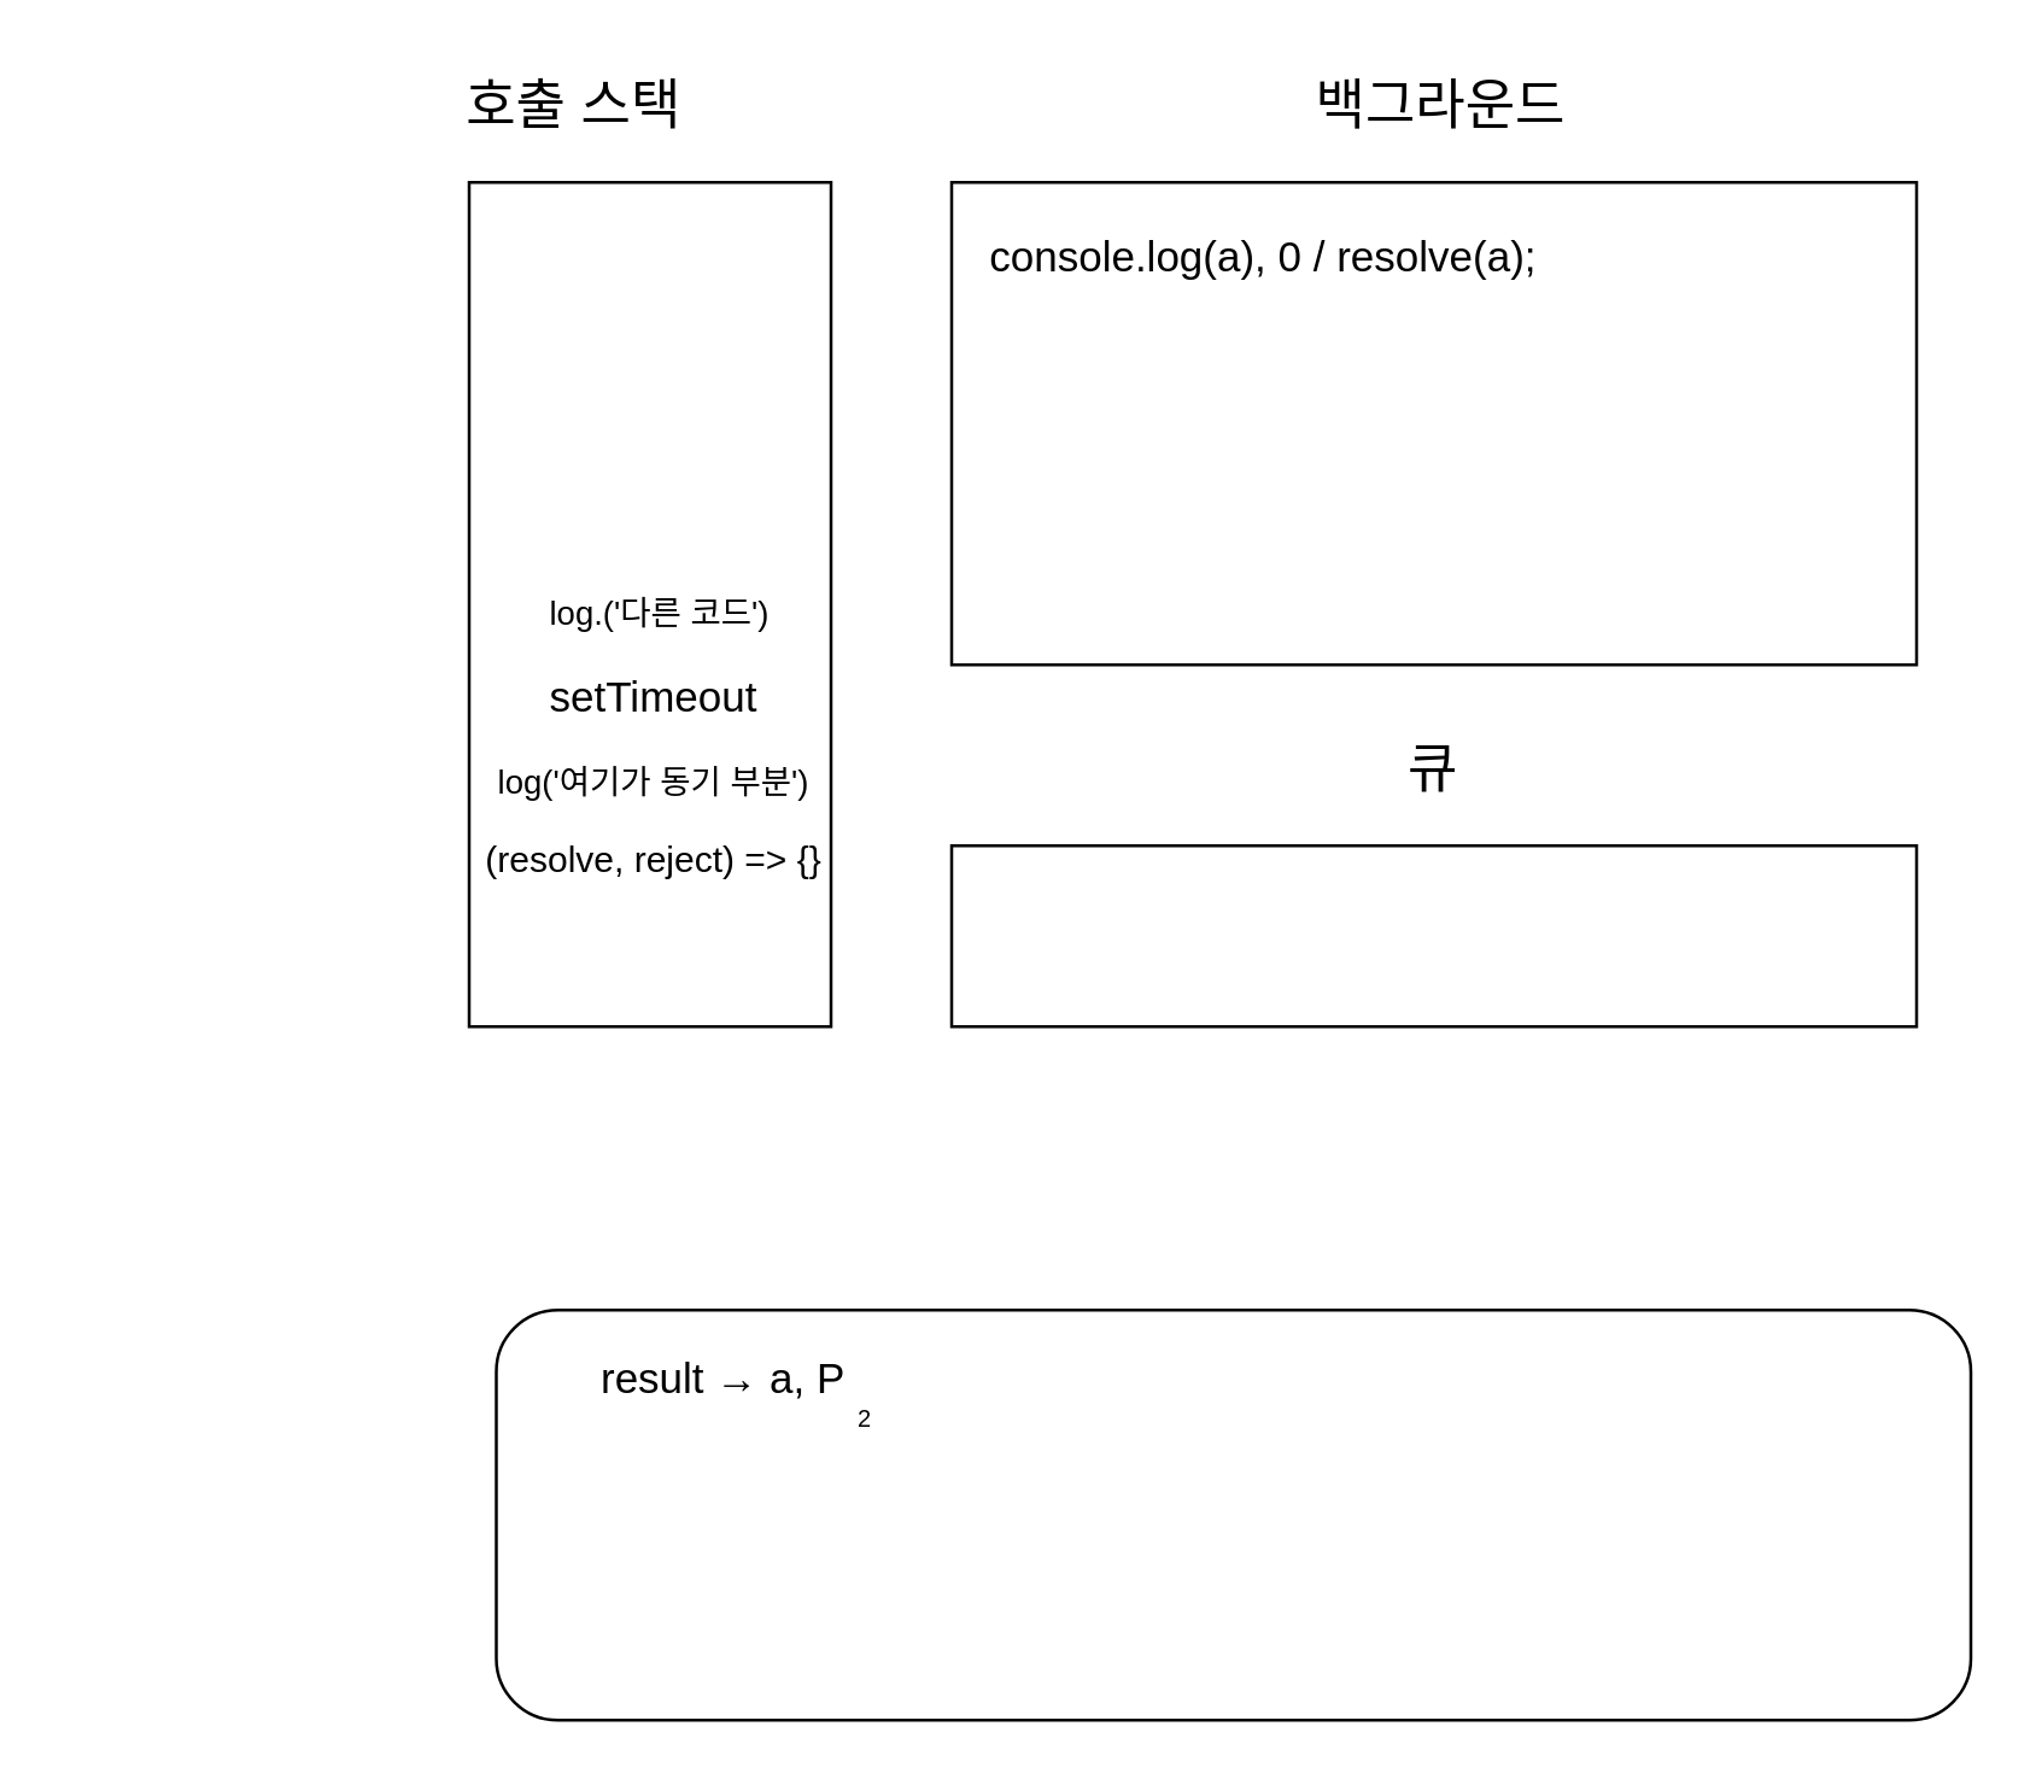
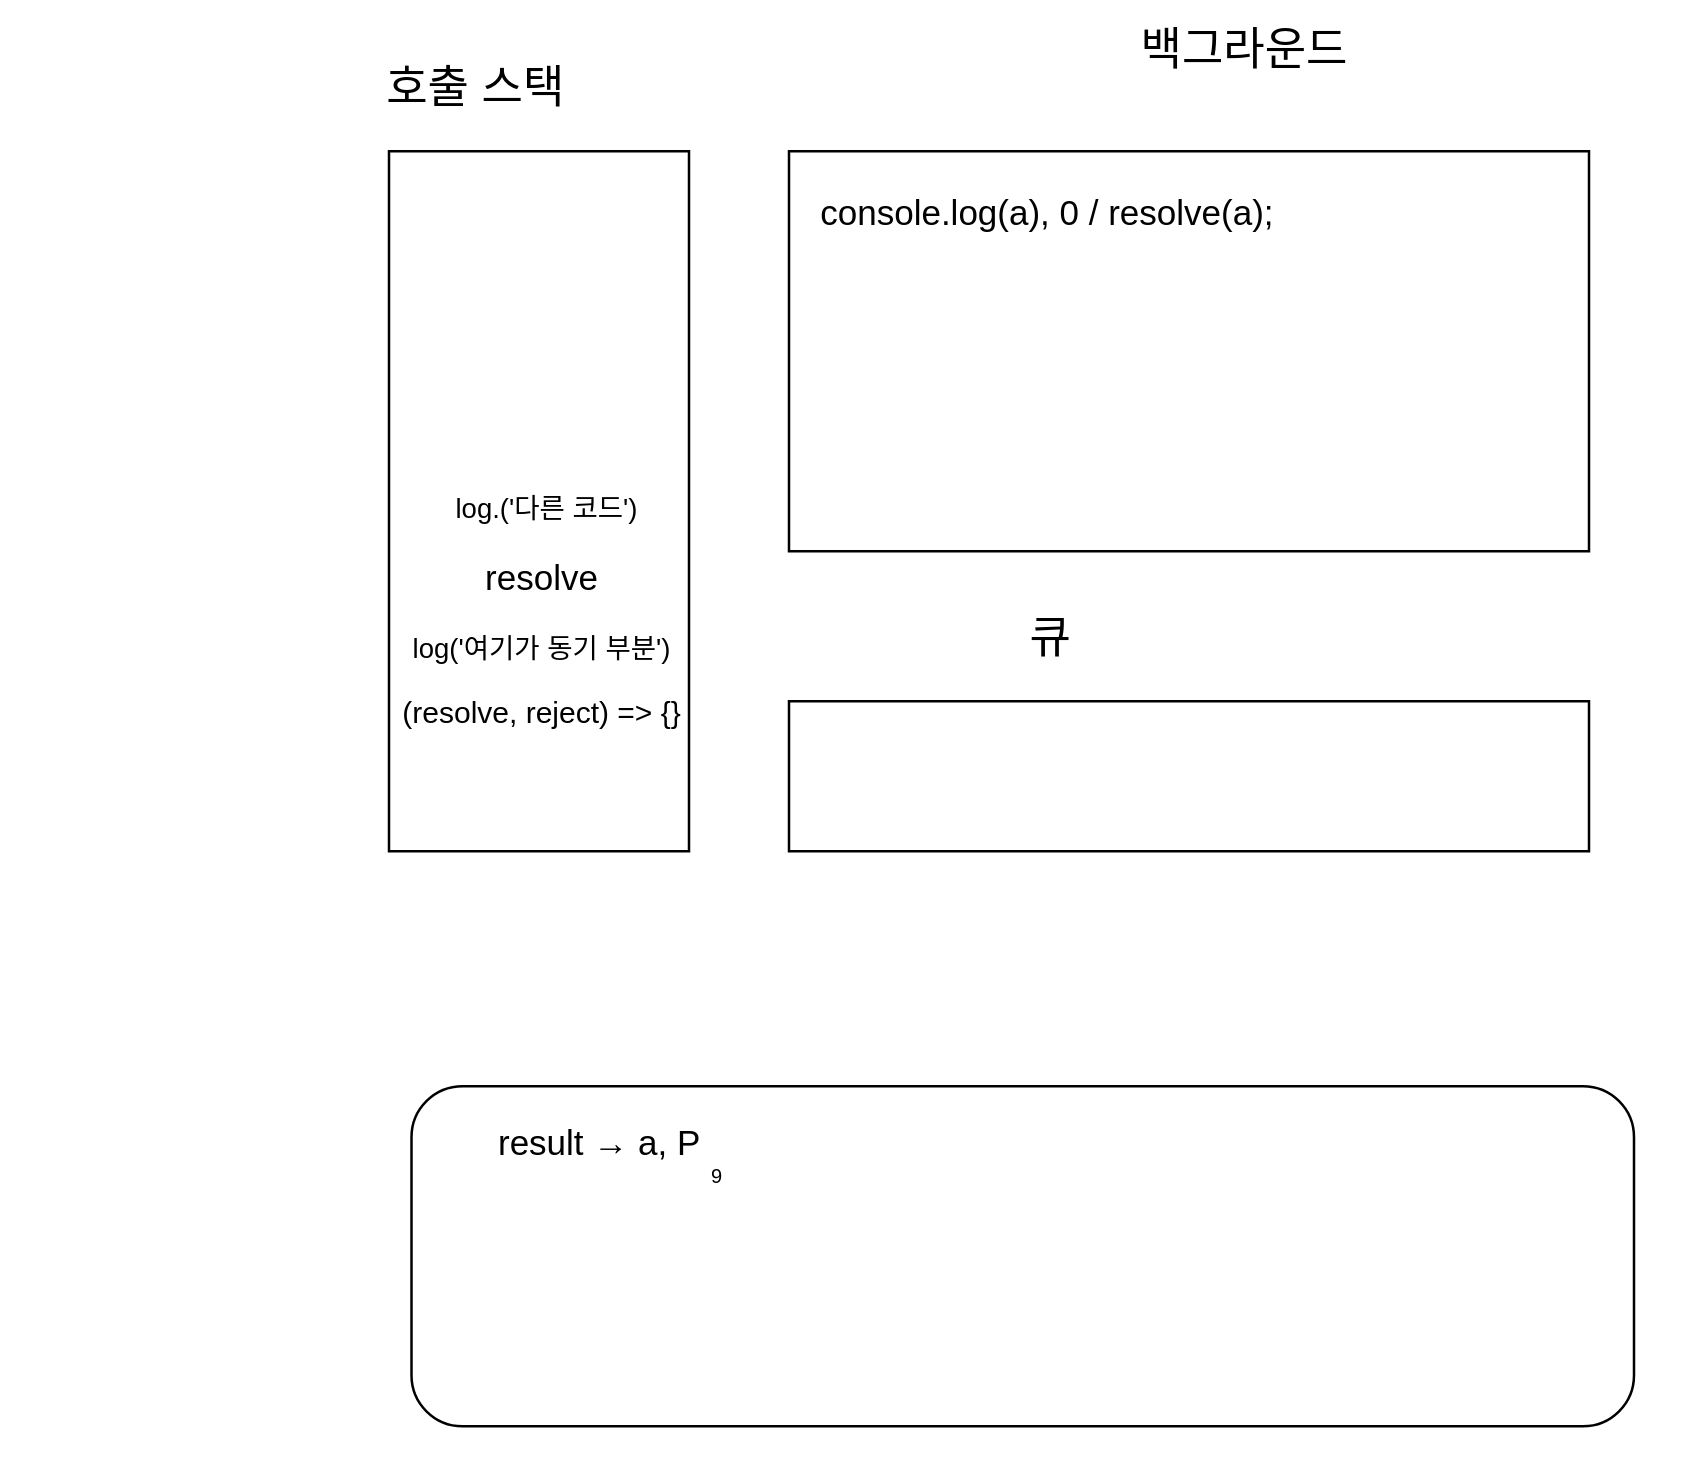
- <mxCell id="13" value="&lt;span style=&quot;font-size: 18px;&quot;&gt;백그라운드&lt;/span&gt;" style="text;html=1;strokeColor=none;fillColor=none;align=center;verticalAlign=middle;whiteSpace=wrap;rounded=0;fontSize=14;" parent="1" vertex="1"><mxGeometry x="430" y="20" width="95" height="30" as="geometry" /></mxCell>
+ <mxCell id="13" value="&lt;span style=&quot;font-size: 18px;&quot;&gt;백그라운드&lt;/span&gt;" style="text;html=1;strokeColor=none;fillColor=none;align=center;verticalAlign=middle;whiteSpace=wrap;rounded=0;fontSize=14;" parent="1" vertex="1"><mxGeometry x="450" y="5" width="95" height="30" as="geometry" /></mxCell>
- <mxCell id="18" value="&lt;span style=&quot;font-size: 14px;&quot;&gt;setTimeout&lt;/span&gt;" style="text;html=1;align=center;verticalAlign=middle;resizable=0;points=[];autosize=1;strokeColor=none;fillColor=none;fontSize=8;" vertex="1" parent="17"><mxGeometry x="5" width="90" height="30" as="geometry" /></mxCell>
+ <mxCell id="18" value="&lt;span style=&quot;font-size: 14px;&quot;&gt;resolve&lt;/span&gt;" style="text;html=1;align=center;verticalAlign=middle;resizable=0;points=[];autosize=1;strokeColor=none;fillColor=none;fontSize=8;" vertex="1" parent="17"><mxGeometry x="5" width="90" height="30" as="geometry" /></mxCell>
- <mxCell id="15" value="&lt;span style=&quot;font-size: 18px;&quot;&gt;큐&lt;/span&gt;" style="text;html=1;strokeColor=none;fillColor=none;align=center;verticalAlign=middle;whiteSpace=wrap;rounded=0;fontSize=14;" parent="1" vertex="1"><mxGeometry x="430" y="240" width="90" height="30" as="geometry" /></mxCell>
+ <mxCell id="15" value="&lt;span style=&quot;font-size: 18px;&quot;&gt;큐&lt;/span&gt;" style="text;html=1;strokeColor=none;fillColor=none;align=center;verticalAlign=middle;whiteSpace=wrap;rounded=0;fontSize=14;" parent="1" vertex="1"><mxGeometry x="375" y="240" width="90" height="30" as="geometry" /></mxCell>
- <mxCell id="11" value="2" style="text;html=1;align=center;verticalAlign=middle;resizable=0;points=[];autosize=1;strokeColor=none;fillColor=none;fontSize=8;fontFamily=Helvetica;fontColor=default;" vertex="1" parent="9"><mxGeometry x="83" y="18.4" width="30" height="20" as="geometry" /></mxCell>
+ <mxCell id="11" value="9" style="text;html=1;align=center;verticalAlign=middle;resizable=0;points=[];autosize=1;strokeColor=none;fillColor=none;fontSize=8;fontFamily=Helvetica;fontColor=default;" vertex="1" parent="9"><mxGeometry x="83" y="18.4" width="30" height="20" as="geometry" /></mxCell>
